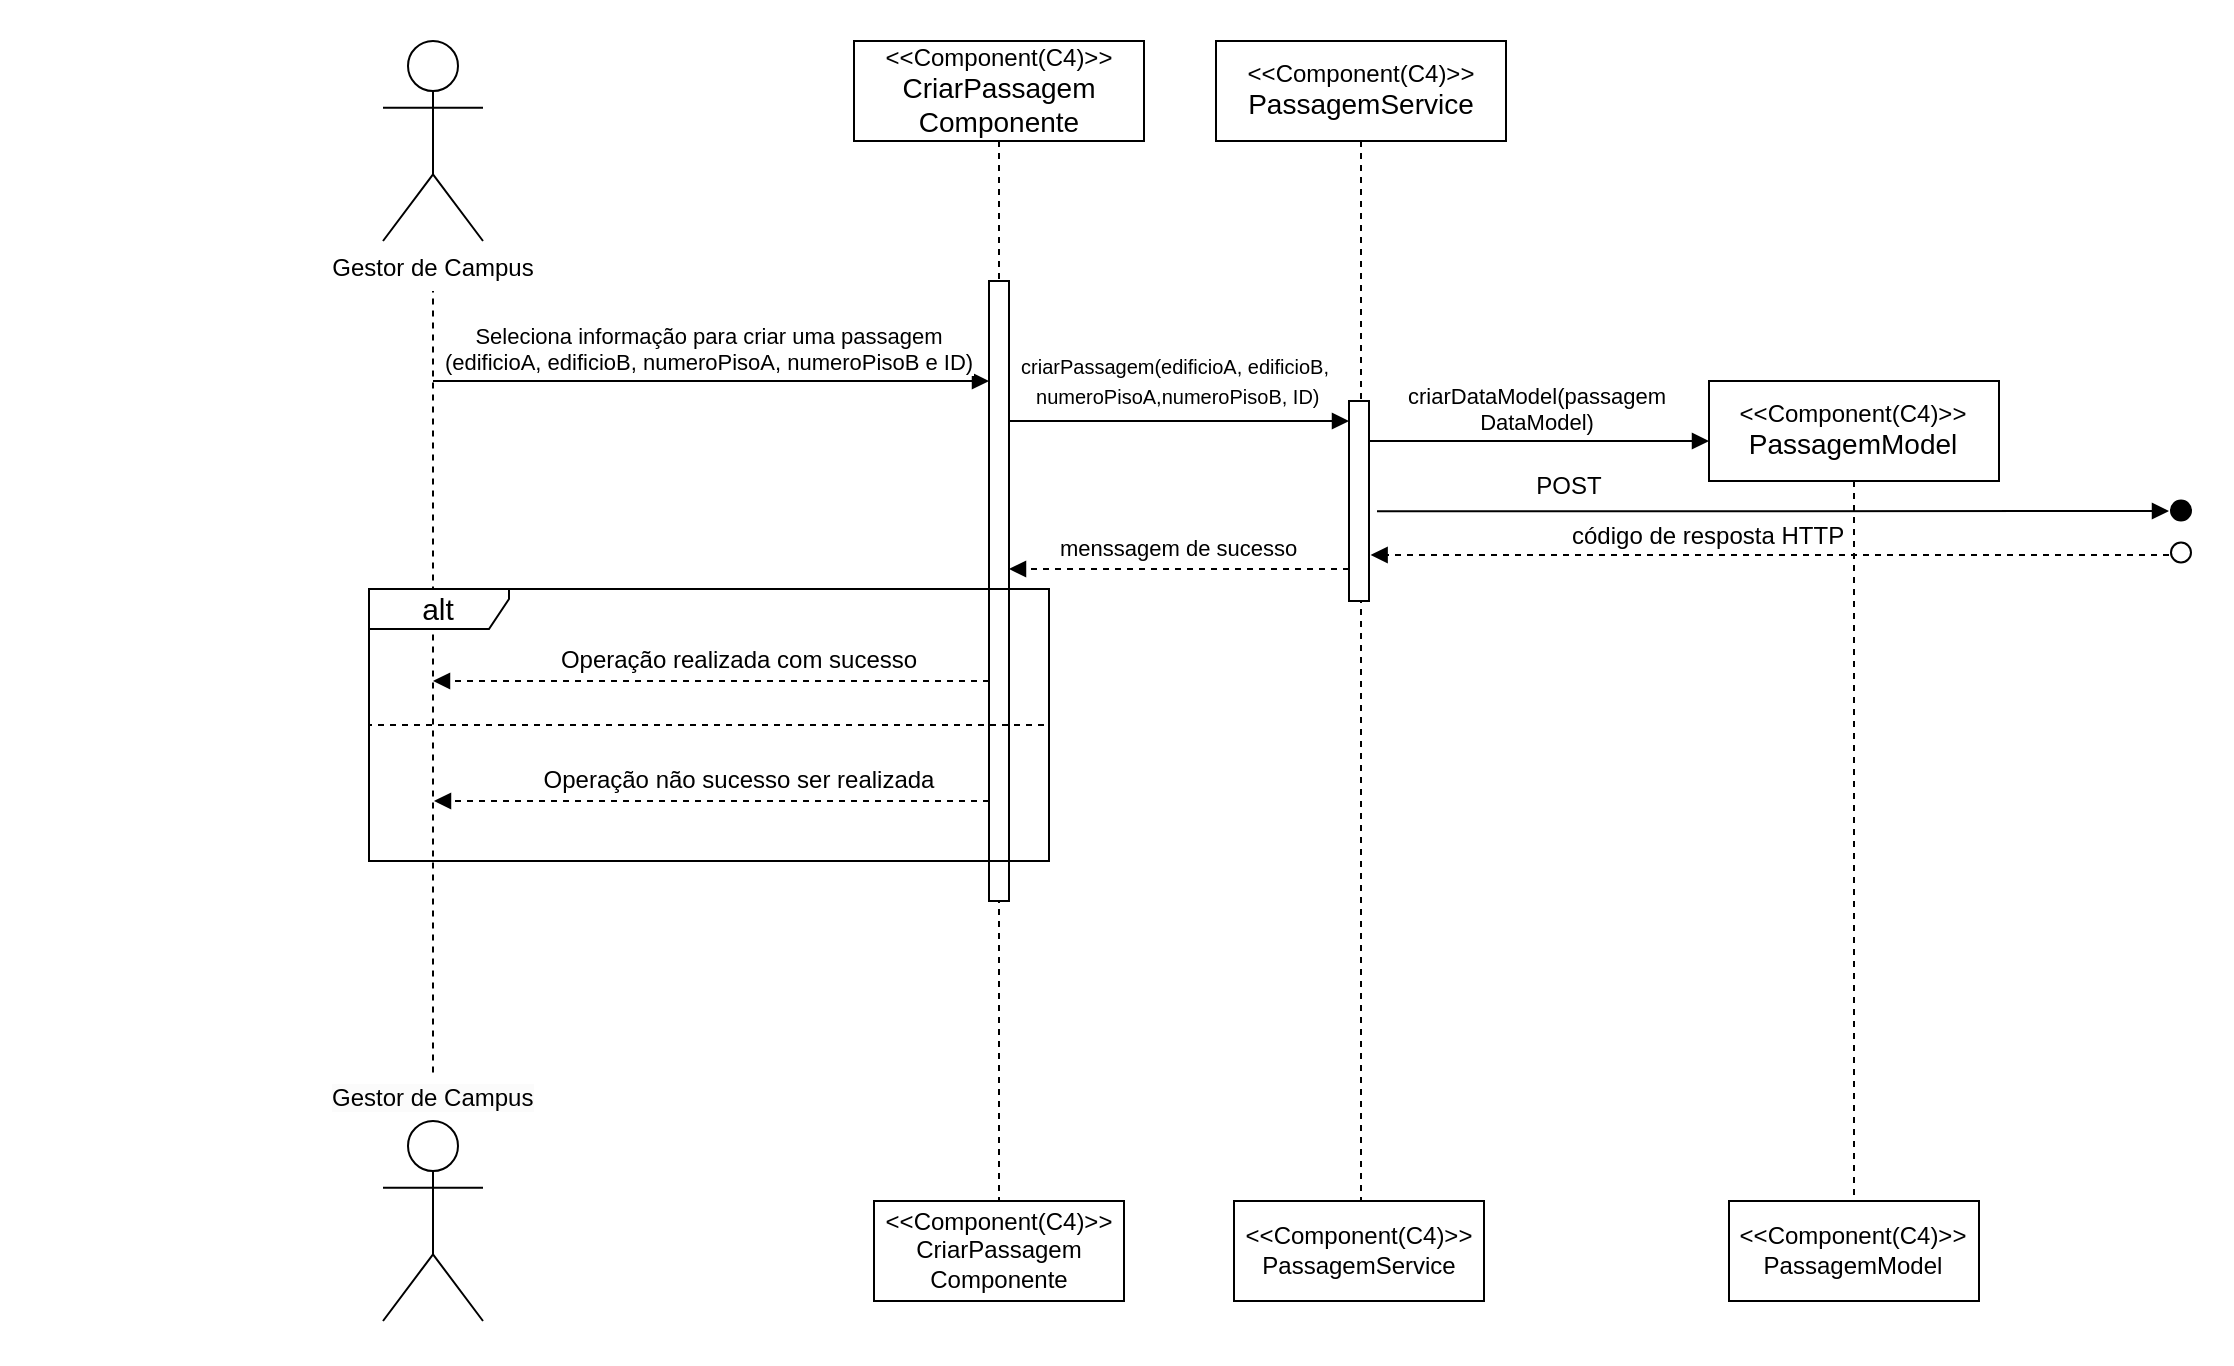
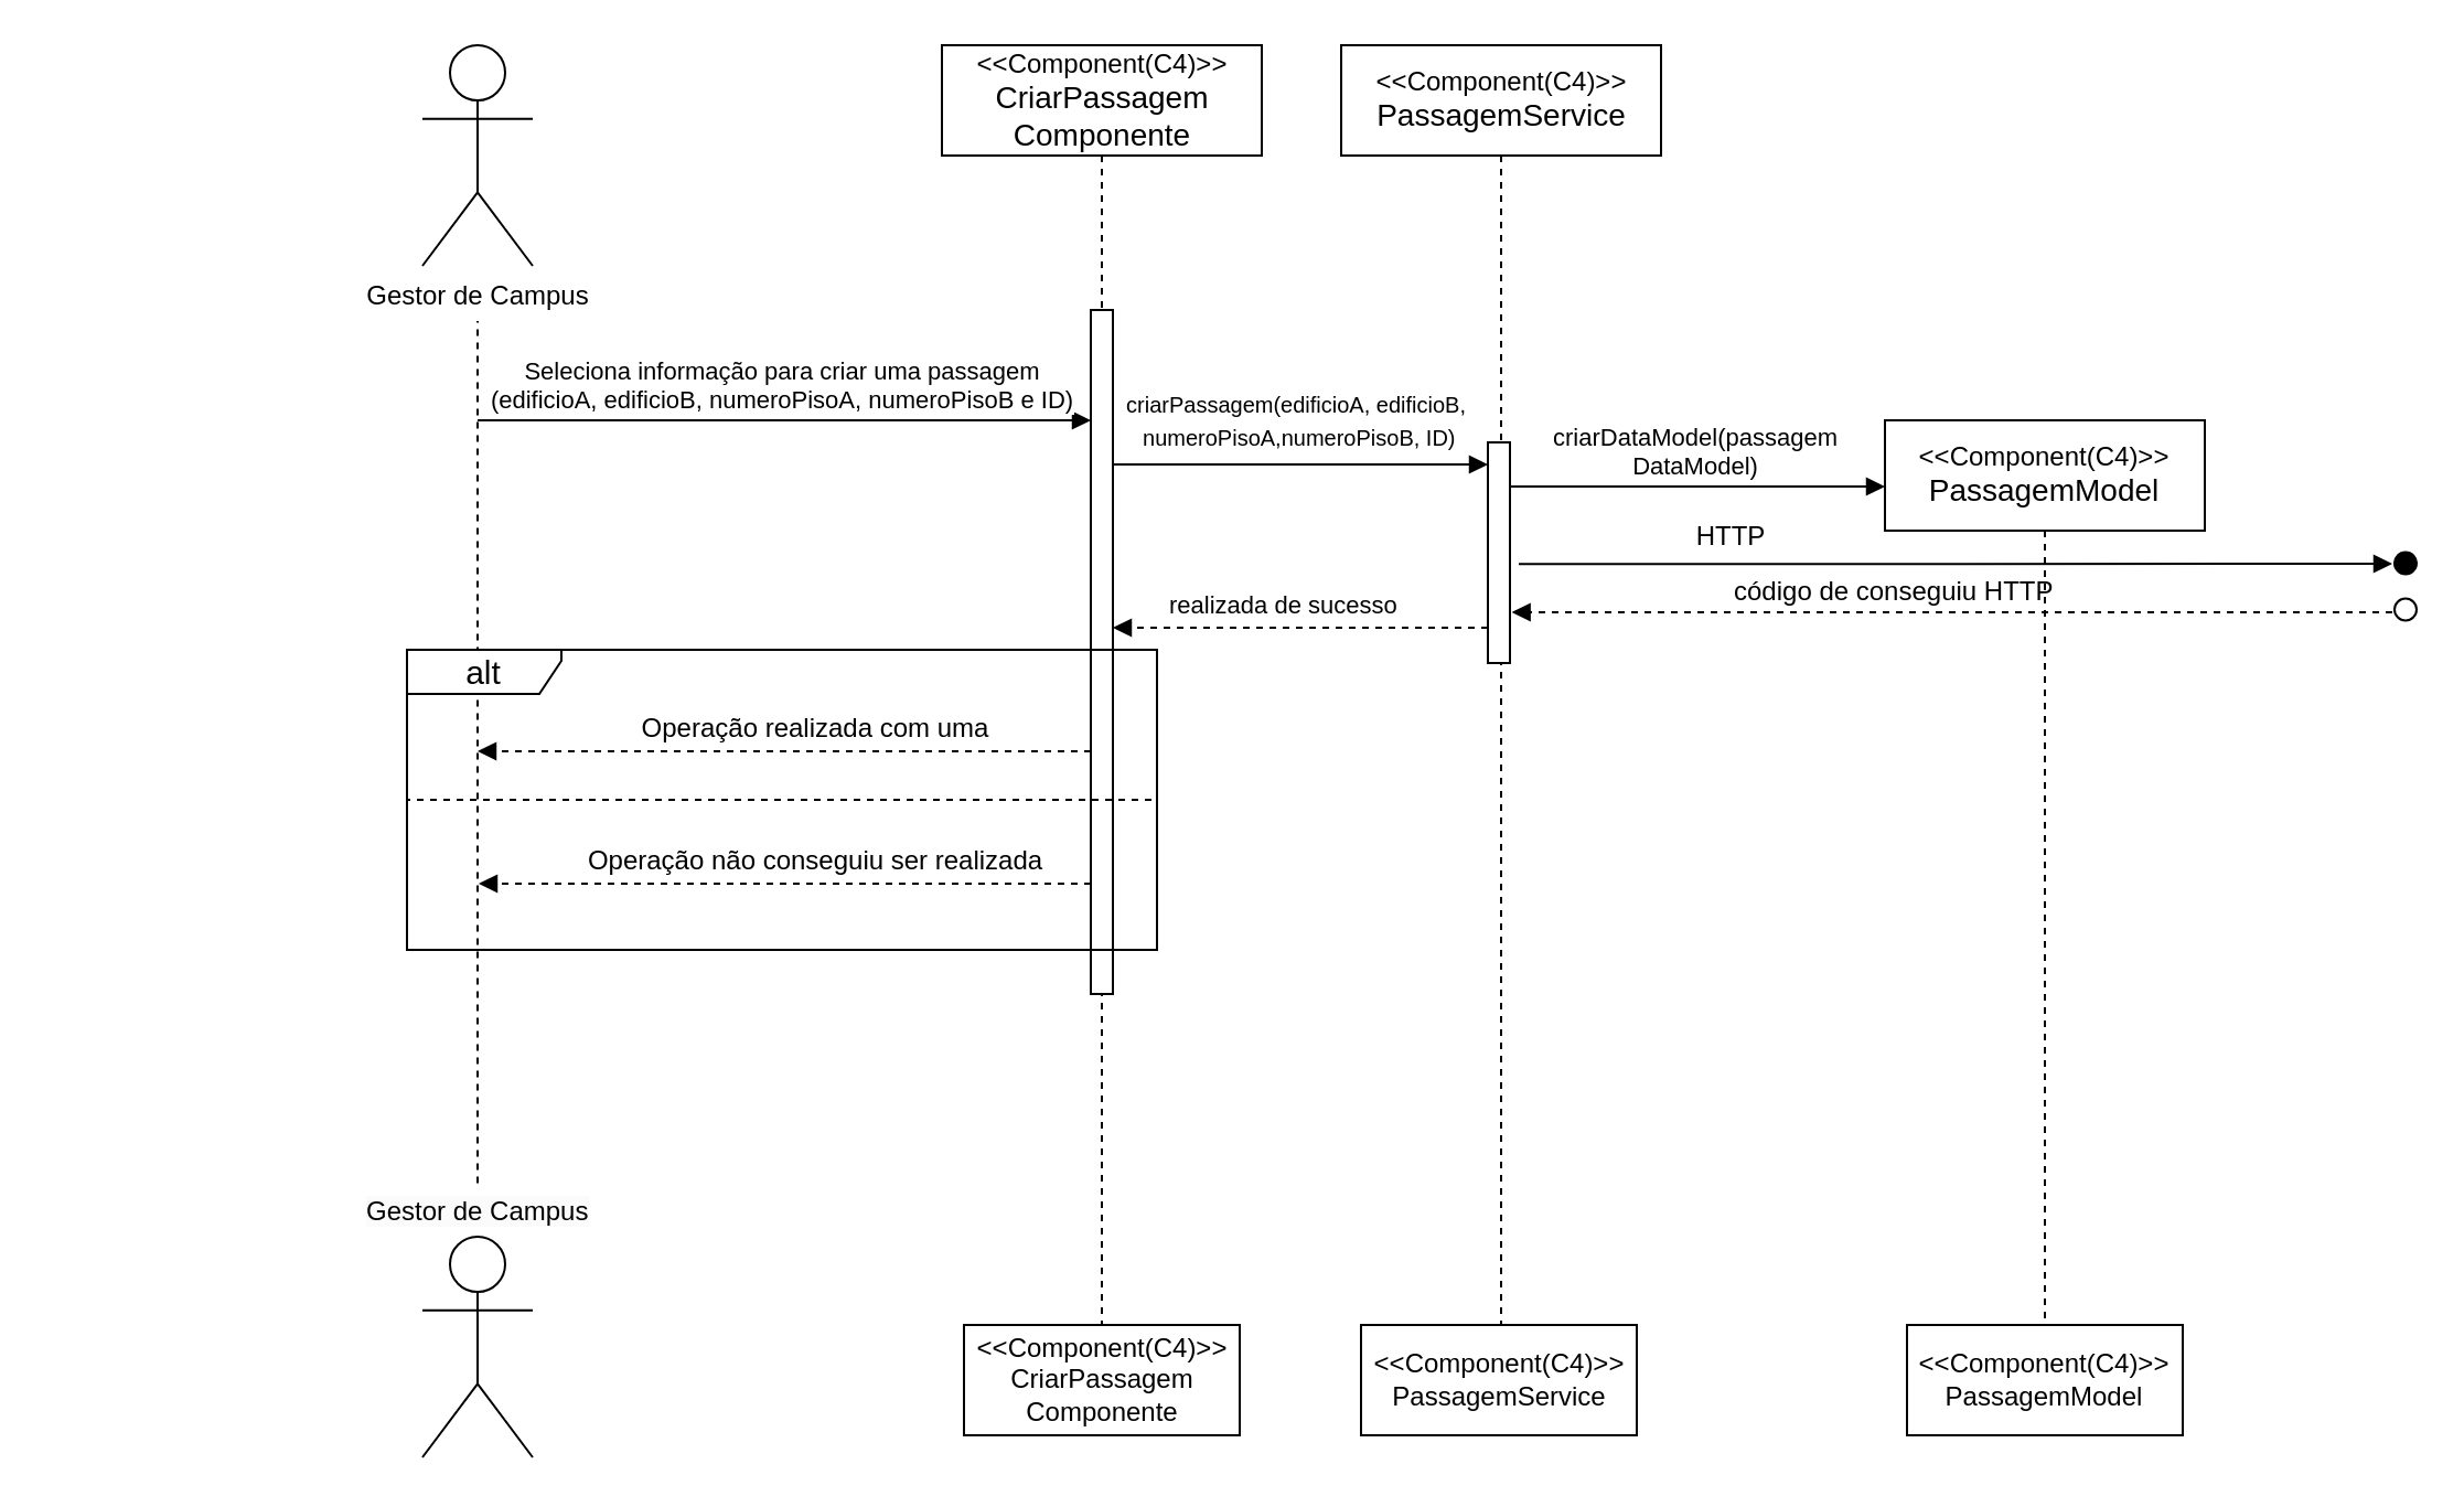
- <mxCell id="26" value="POST" style="text;html=1;align=center;verticalAlign=middle;resizable=0;points=[];autosize=1;strokeColor=none;fillColor=none;" vertex="1" parent="1"><mxGeometry x="754" y="228" width="60" height="30" as="geometry" /></mxCell>
+ <mxCell id="26" value="HTTP" style="text;html=1;align=center;verticalAlign=middle;resizable=0;points=[];autosize=1;strokeColor=none;fillColor=none;" vertex="1" parent="1"><mxGeometry x="754" y="228" width="60" height="30" as="geometry" /></mxCell>
- <mxCell id="29" value="código de resposta HTTP" style="text;whiteSpace=wrap;html=1;" vertex="1" parent="1"><mxGeometry x="784" y="254" width="160" height="40" as="geometry" /></mxCell>
+ <mxCell id="29" value="código de conseguiu HTTP" style="text;whiteSpace=wrap;html=1;" vertex="1" parent="1"><mxGeometry x="784" y="254" width="160" height="40" as="geometry" /></mxCell>
- <mxCell id="15" value="&lt;span style=&quot;color: rgb(0, 0, 0); font-family: Helvetica; font-size: 11px; font-style: normal; font-variant-ligatures: normal; font-variant-caps: normal; font-weight: 400; letter-spacing: normal; orphans: 2; text-align: center; text-indent: 0px; text-transform: none; widows: 2; word-spacing: 0px; -webkit-text-stroke-width: 0px; background-color: rgb(255, 255, 255); text-decoration-thickness: initial; text-decoration-style: initial; text-decoration-color: initial; float: none; display: inline !important;&quot;&gt;menssagem de sucesso&lt;/span&gt;" style="text;whiteSpace=wrap;html=1;" vertex="1" parent="1"><mxGeometry x="528" y="259.75" width="160" height="40" as="geometry" /></mxCell>
+ <mxCell id="15" value="&lt;span style=&quot;color: rgb(0, 0, 0); font-family: Helvetica; font-size: 11px; font-style: normal; font-variant-ligatures: normal; font-variant-caps: normal; font-weight: 400; letter-spacing: normal; orphans: 2; text-align: center; text-indent: 0px; text-transform: none; widows: 2; word-spacing: 0px; -webkit-text-stroke-width: 0px; background-color: rgb(255, 255, 255); text-decoration-thickness: initial; text-decoration-style: initial; text-decoration-color: initial; float: none; display: inline !important;&quot;&gt;realizada de sucesso&lt;/span&gt;" style="text;whiteSpace=wrap;html=1;" vertex="1" parent="1"><mxGeometry x="528" y="259.75" width="160" height="40" as="geometry" /></mxCell>
- <mxCell id="19" value="Operação realizada com sucesso" style="text;html=1;align=center;verticalAlign=middle;resizable=0;points=[];autosize=1;strokeColor=none;fillColor=none;" vertex="1" parent="16"><mxGeometry x="85" y="21" width="200" height="30" as="geometry" /></mxCell>
+ <mxCell id="19" value="Operação realizada com uma" style="text;html=1;align=center;verticalAlign=middle;resizable=0;points=[];autosize=1;strokeColor=none;fillColor=none;" vertex="1" parent="16"><mxGeometry x="85" y="21" width="200" height="30" as="geometry" /></mxCell>
- <mxCell id="18" value="Operação não sucesso ser realizada" style="text;html=1;align=center;verticalAlign=middle;resizable=0;points=[];autosize=1;strokeColor=none;fillColor=none;" vertex="1" parent="16"><mxGeometry x="70" y="81" width="230" height="30" as="geometry" /></mxCell>
+ <mxCell id="18" value="Operação não conseguiu ser realizada" style="text;html=1;align=center;verticalAlign=middle;resizable=0;points=[];autosize=1;strokeColor=none;fillColor=none;" vertex="1" parent="16"><mxGeometry x="70" y="81" width="230" height="30" as="geometry" /></mxCell>
